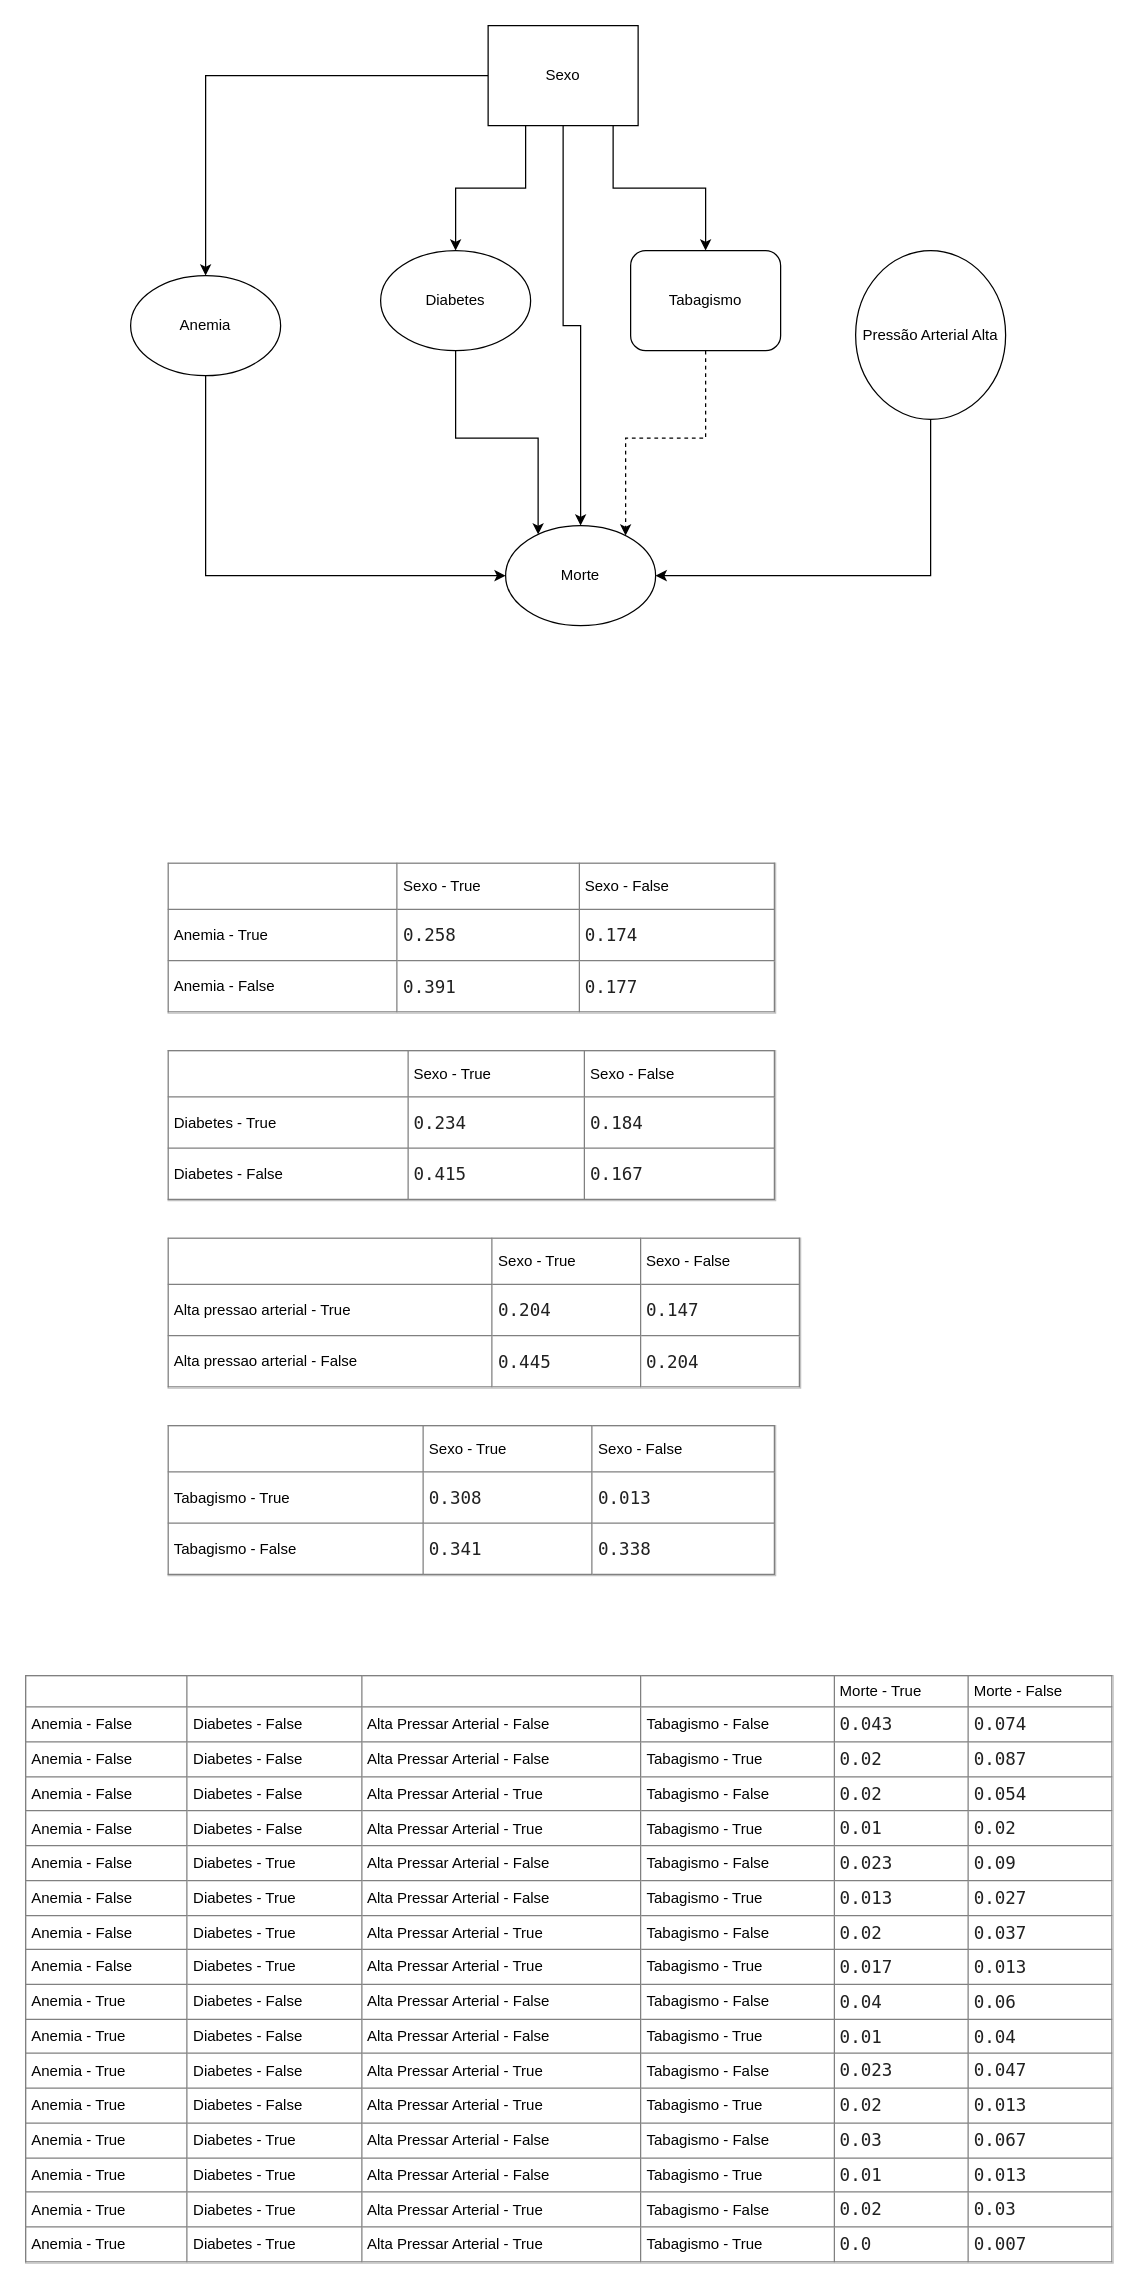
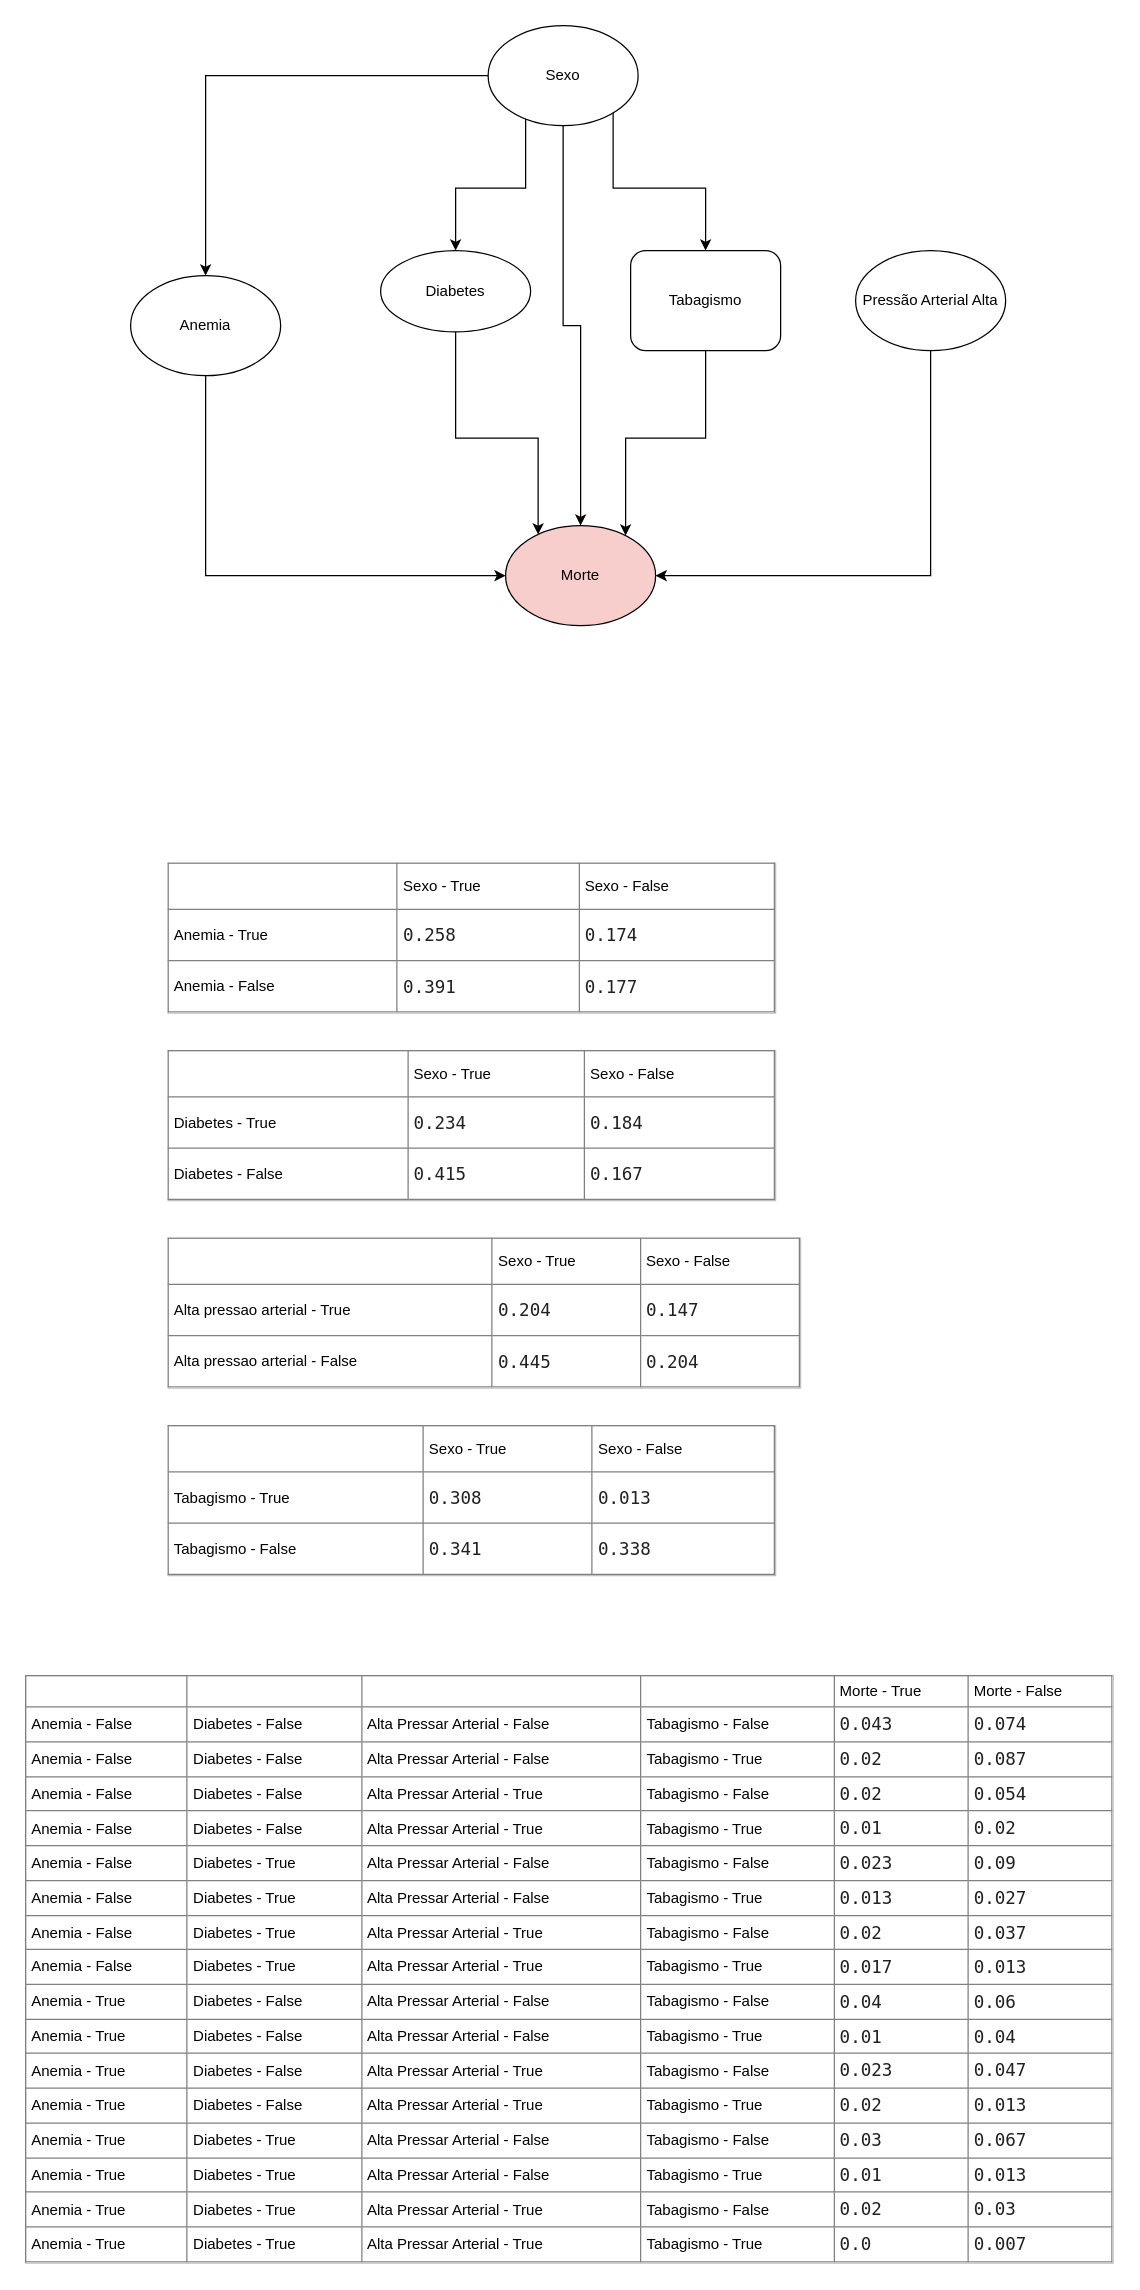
- <mxCell id="15" value="Sexo" style="whiteSpace=wrap;html=1;rounded=0;" parent="1" vertex="1"><mxGeometry x="390" y="20" width="120" height="80" as="geometry" /></mxCell>
+ <mxCell id="15" value="Sexo" style="ellipse;whiteSpace=wrap;html=1;" parent="1" vertex="1"><mxGeometry x="390" y="20" width="120" height="80" as="geometry" /></mxCell>
- <mxCell id="5" value="Diabetes" style="ellipse;whiteSpace=wrap;html=1;" parent="1" vertex="1"><mxGeometry x="304" y="200" width="120" height="80" as="geometry" /></mxCell>
+ <mxCell id="5" value="Diabetes" style="ellipse;whiteSpace=wrap;html=1;" parent="1" vertex="1"><mxGeometry x="304" y="200" width="120" height="65" as="geometry" /></mxCell>
- <mxCell id="9" value="Pressão Arterial Alta" style="ellipse;whiteSpace=wrap;html=1;" parent="1" vertex="1"><mxGeometry x="684" y="200" width="120" height="135" as="geometry" /></mxCell>
+ <mxCell id="9" value="Pressão Arterial Alta" style="ellipse;whiteSpace=wrap;html=1;" parent="1" vertex="1"><mxGeometry x="684" y="200" width="120" height="80" as="geometry" /></mxCell>
- <mxCell id="6" style="edgeStyle=orthogonalEdgeStyle;rounded=0;orthogonalLoop=1;jettySize=auto;html=1;dashed=1;" parent="1" source="7" target="10" edge="1"><mxGeometry relative="1" as="geometry"><Array as="points"><mxPoint x="564" y="350" /><mxPoint x="500" y="350" /></Array></mxGeometry></mxCell>
+ <mxCell id="6" style="edgeStyle=orthogonalEdgeStyle;rounded=0;orthogonalLoop=1;jettySize=auto;html=1;" parent="1" source="7" target="10" edge="1"><mxGeometry relative="1" as="geometry"><Array as="points"><mxPoint x="564" y="350" /><mxPoint x="500" y="350" /></Array></mxGeometry></mxCell>
- <mxCell id="10" value="Morte" style="ellipse;whiteSpace=wrap;html=1;" parent="1" vertex="1"><mxGeometry x="404" y="420" width="120" height="80" as="geometry" /></mxCell>
+ <mxCell id="10" value="Morte" style="ellipse;whiteSpace=wrap;html=1;fillColor=#f8cecc;" parent="1" vertex="1"><mxGeometry x="404" y="420" width="120" height="80" as="geometry" /></mxCell>
